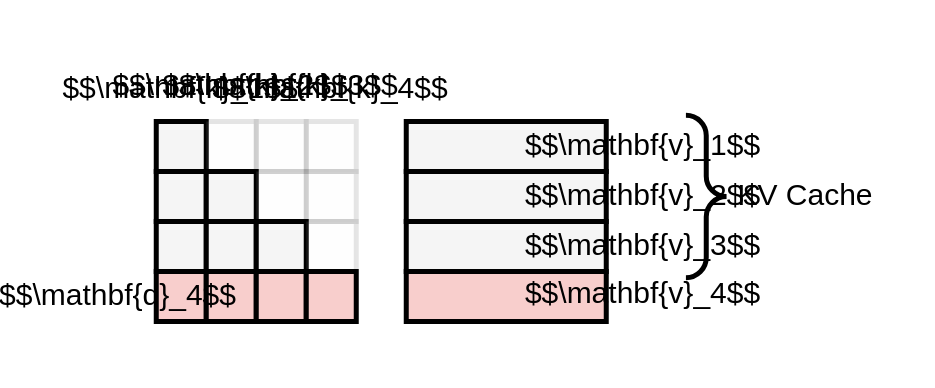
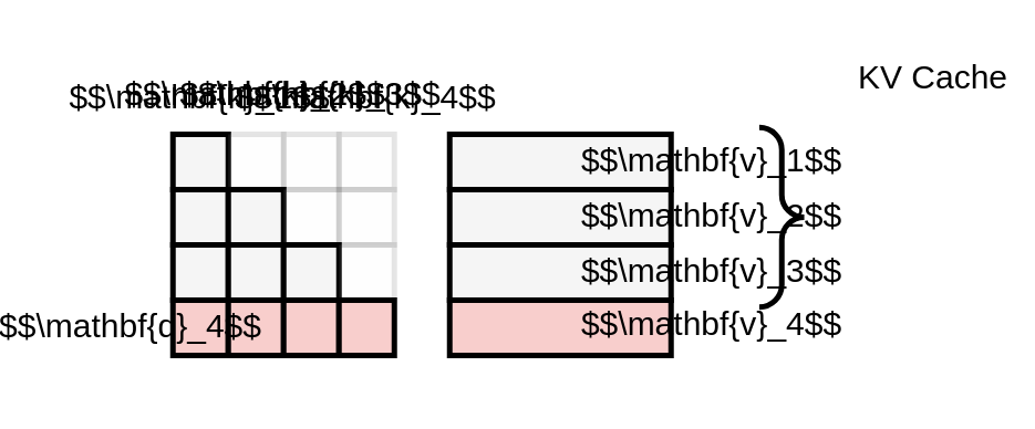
- <mxCell id="32" value="KV Cache" style="text;html=1;align=center;verticalAlign=middle;whiteSpace=wrap;rounded=0;" vertex="1" parent="1"><mxGeometry x="280" y="63" width="60" height="30" as="geometry" /></mxCell>
+ <mxCell id="32" value="KV Cache" style="text;html=1;align=center;verticalAlign=middle;whiteSpace=wrap;rounded=0;" vertex="1" parent="1"><mxGeometry x="295" y="13" width="60" height="30" as="geometry" /></mxCell>
